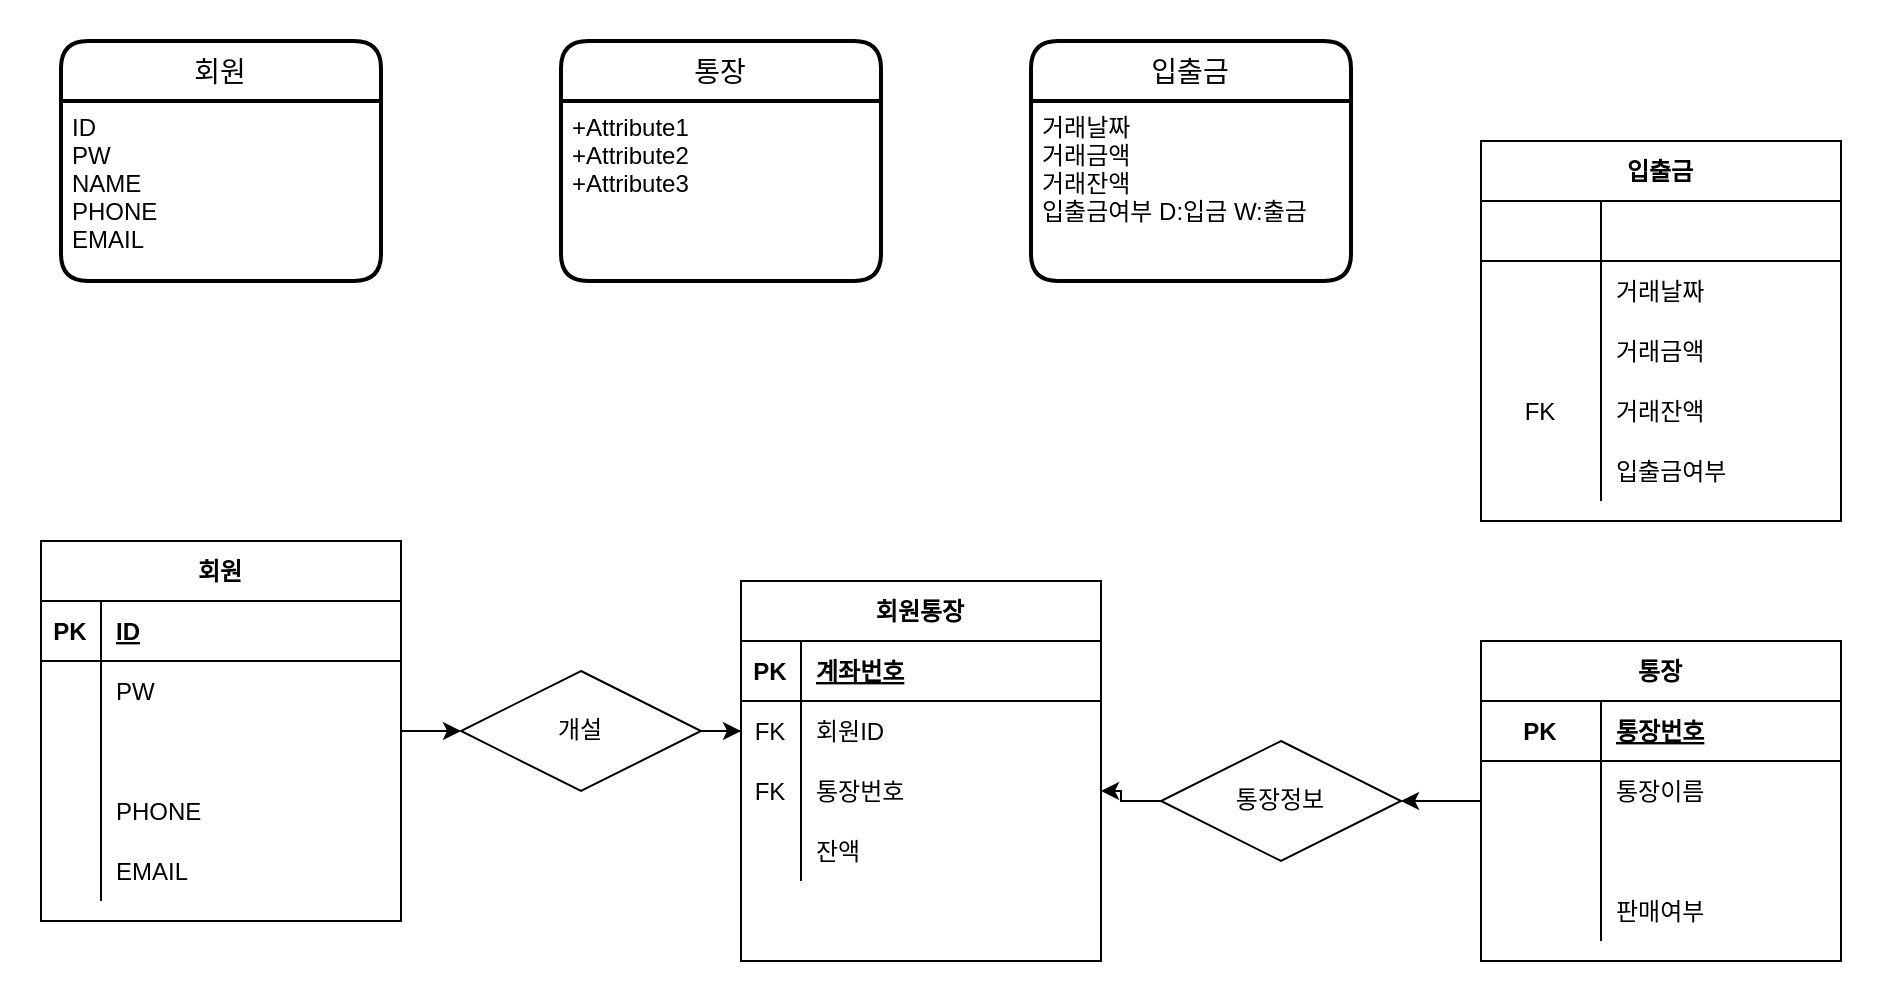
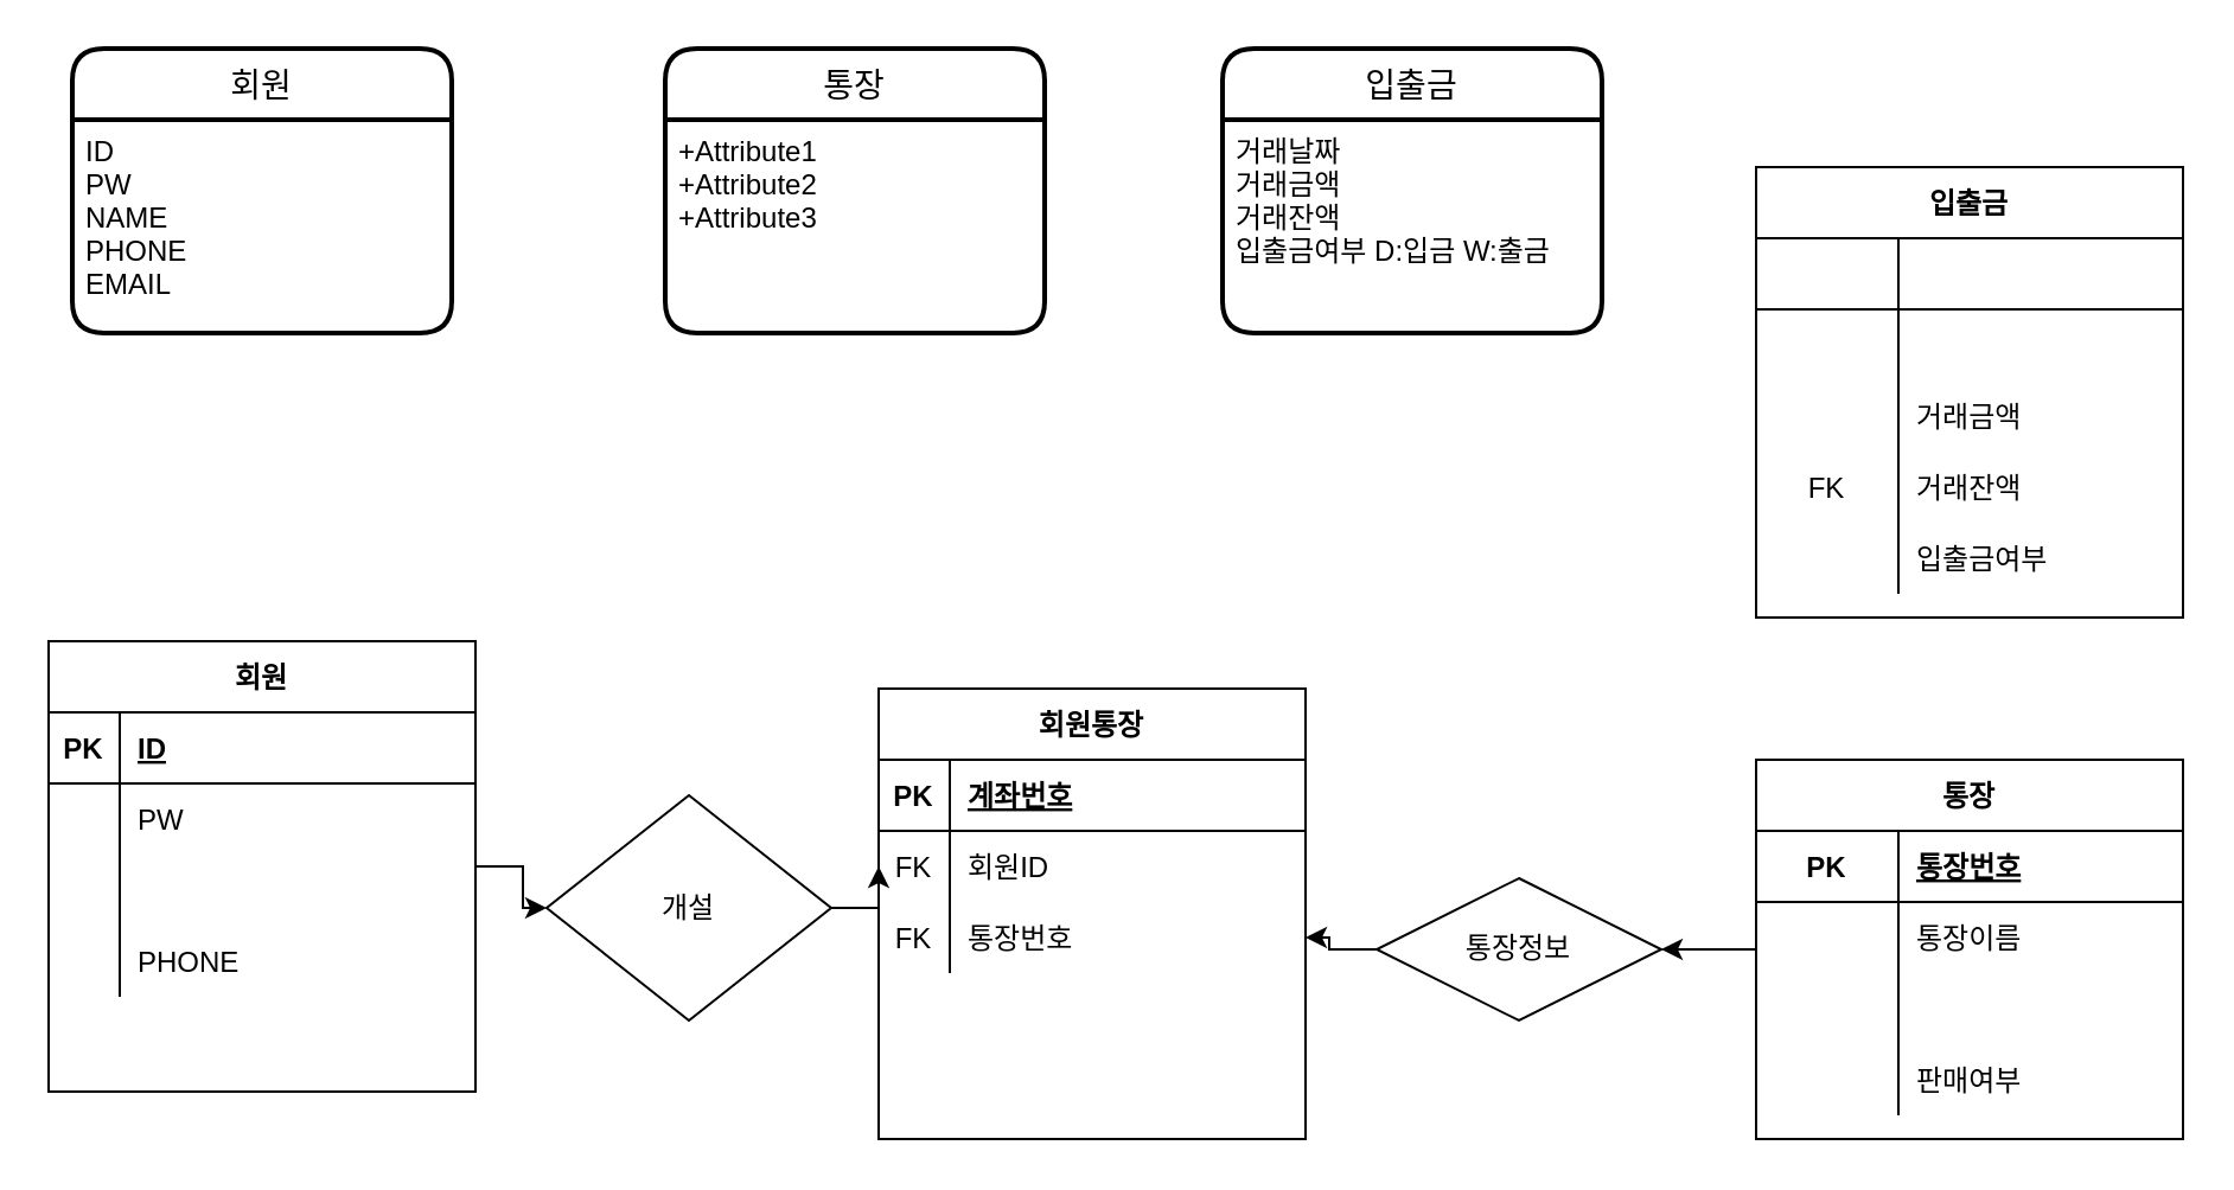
- <mxCell id="62" value="거래날짜" style="shape=partialRectangle;connectable=0;fillColor=none;top=0;left=0;bottom=0;right=0;align=left;spacingLeft=6;fontStyle=0;overflow=hidden;" vertex="1" parent="60"><mxGeometry x="60" width="120" height="30" as="geometry" /></mxCell>
- <mxCell id="47" value="개설" style="shape=rhombus;perimeter=rhombusPerimeter;whiteSpace=wrap;html=1;align=center;" vertex="1" parent="1"><mxGeometry x="230" y="335" width="120" height="60" as="geometry" /></mxCell>
+ <mxCell id="47" value="개설" style="shape=rhombus;perimeter=rhombusPerimeter;whiteSpace=wrap;html=1;align=center;" vertex="1" parent="1"><mxGeometry x="230" y="335" width="120" height="95" as="geometry" /></mxCell>
- <mxCell id="43" value="잔액" style="shape=partialRectangle;connectable=0;fillColor=none;top=0;left=0;bottom=0;right=0;align=left;spacingLeft=6;overflow=hidden;" vertex="1" parent="41"><mxGeometry x="30" width="150" height="30" as="geometry" /></mxCell>
- <mxCell id="17" value="EMAIL" style="shape=partialRectangle;connectable=0;fillColor=none;top=0;left=0;bottom=0;right=0;align=left;spacingLeft=6;overflow=hidden;" vertex="1" parent="15"><mxGeometry x="30" width="150" height="30" as="geometry" /></mxCell>
